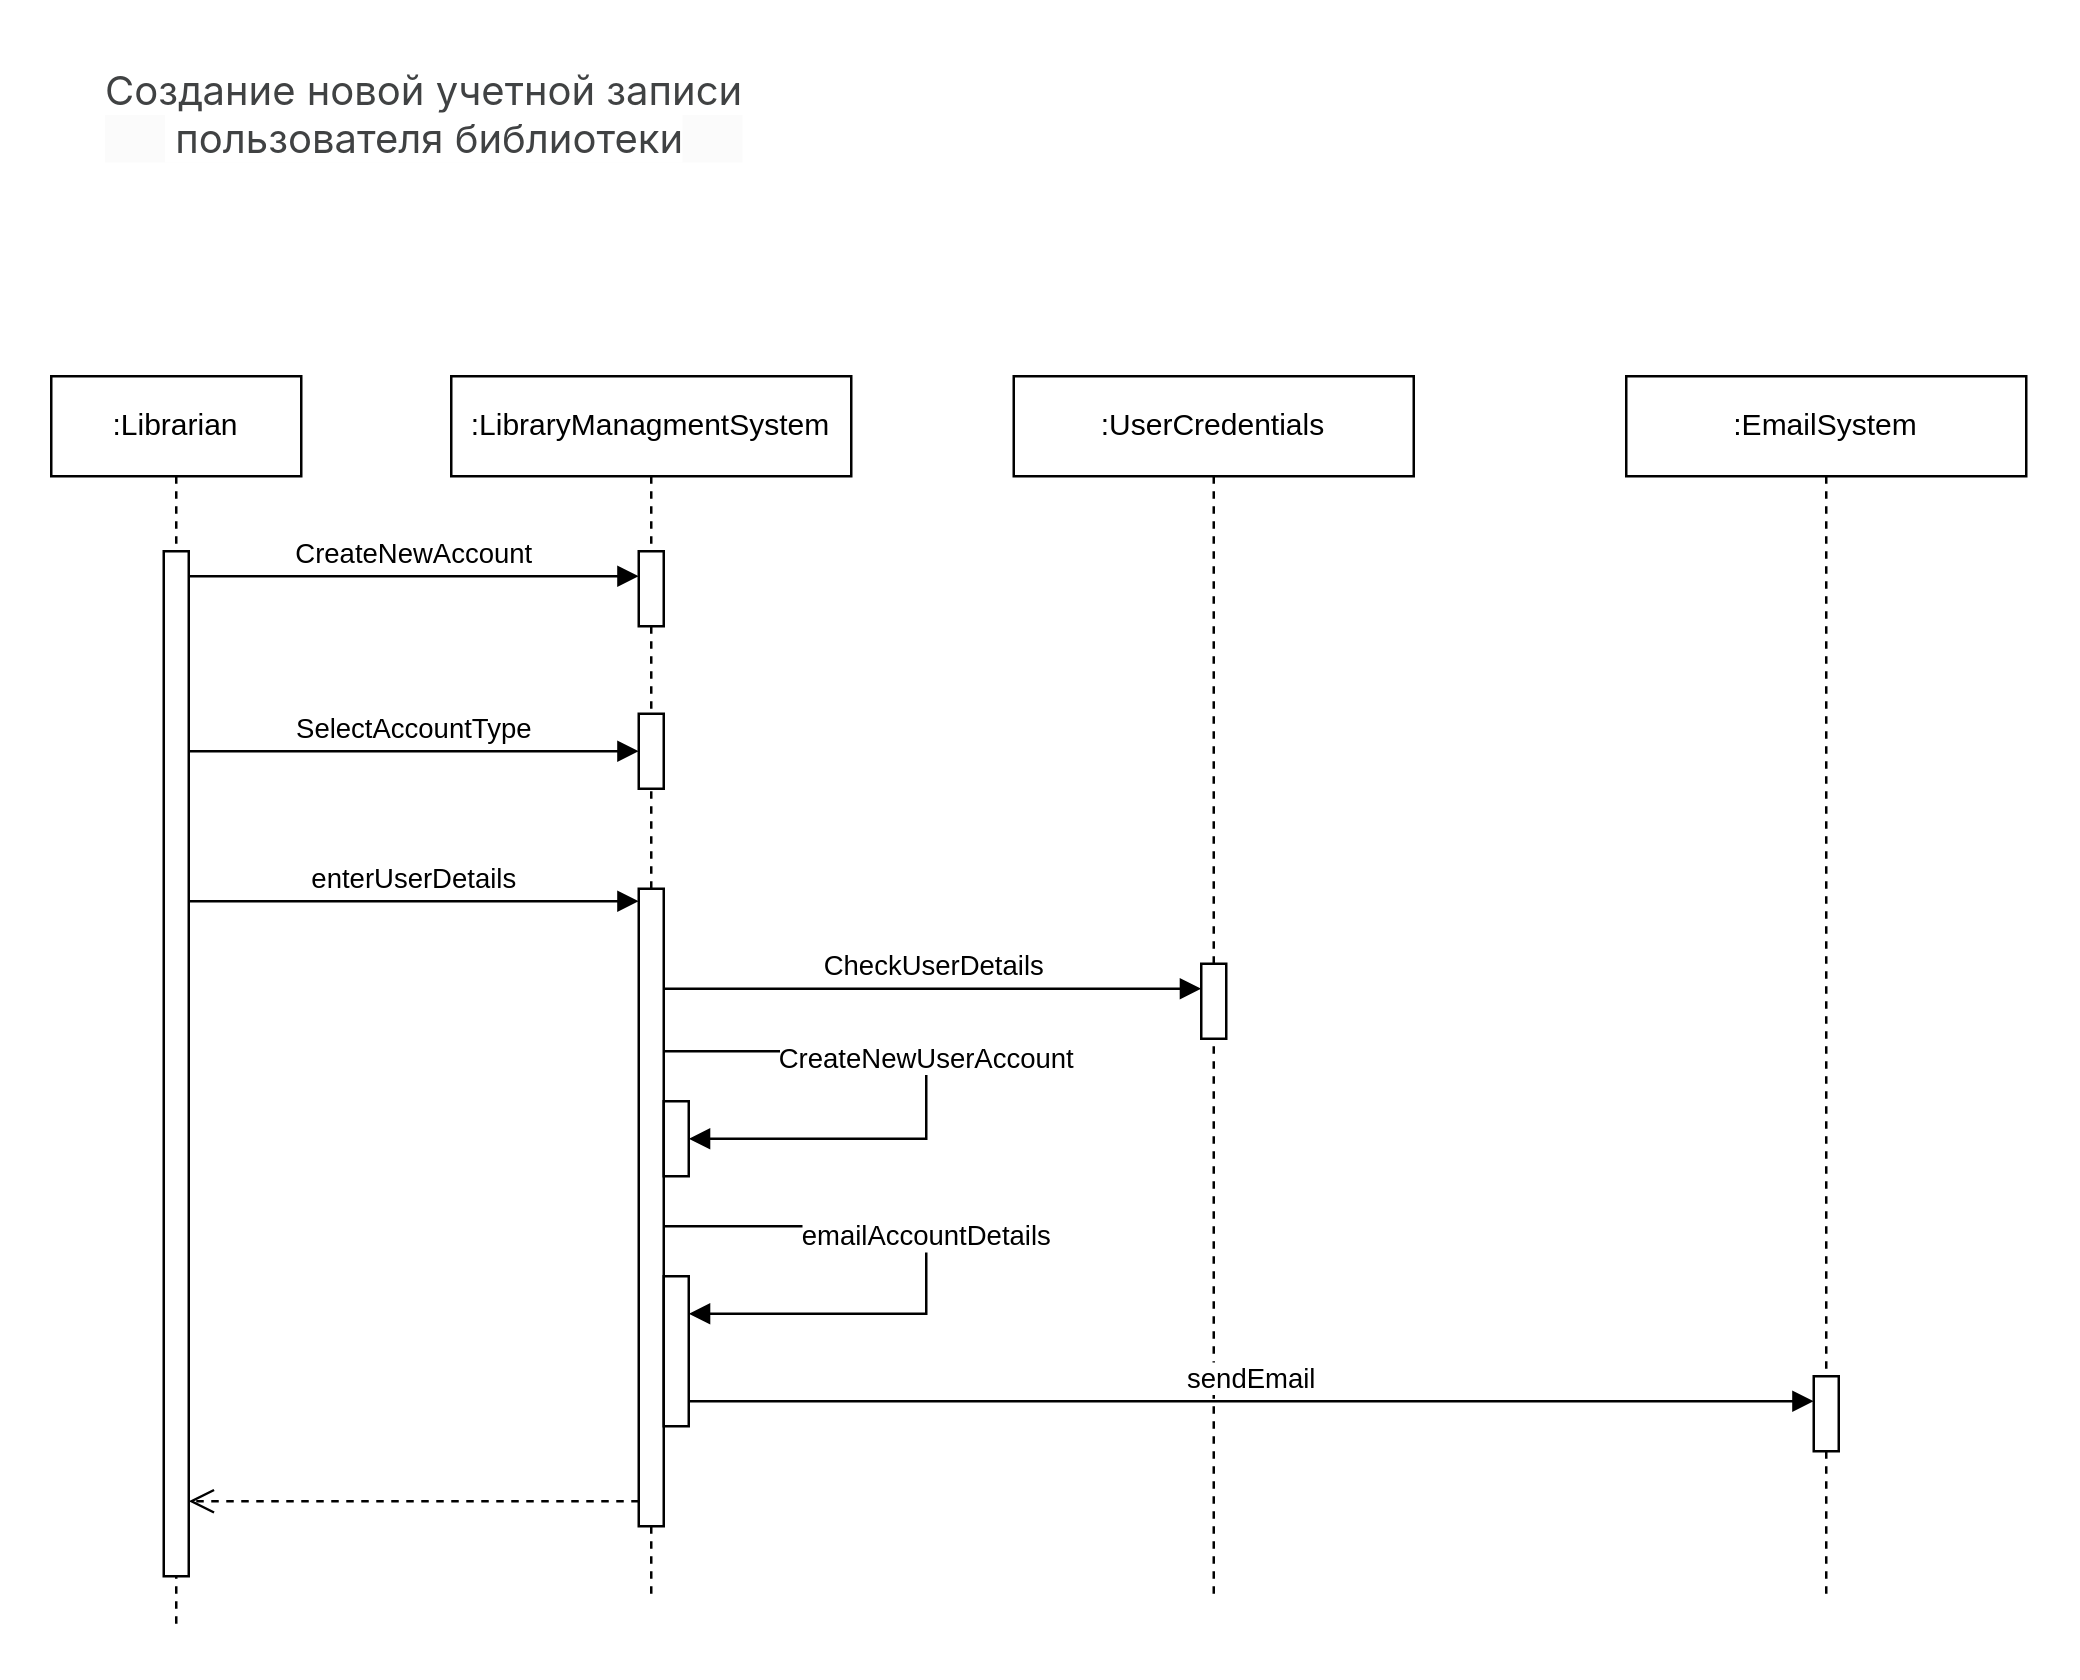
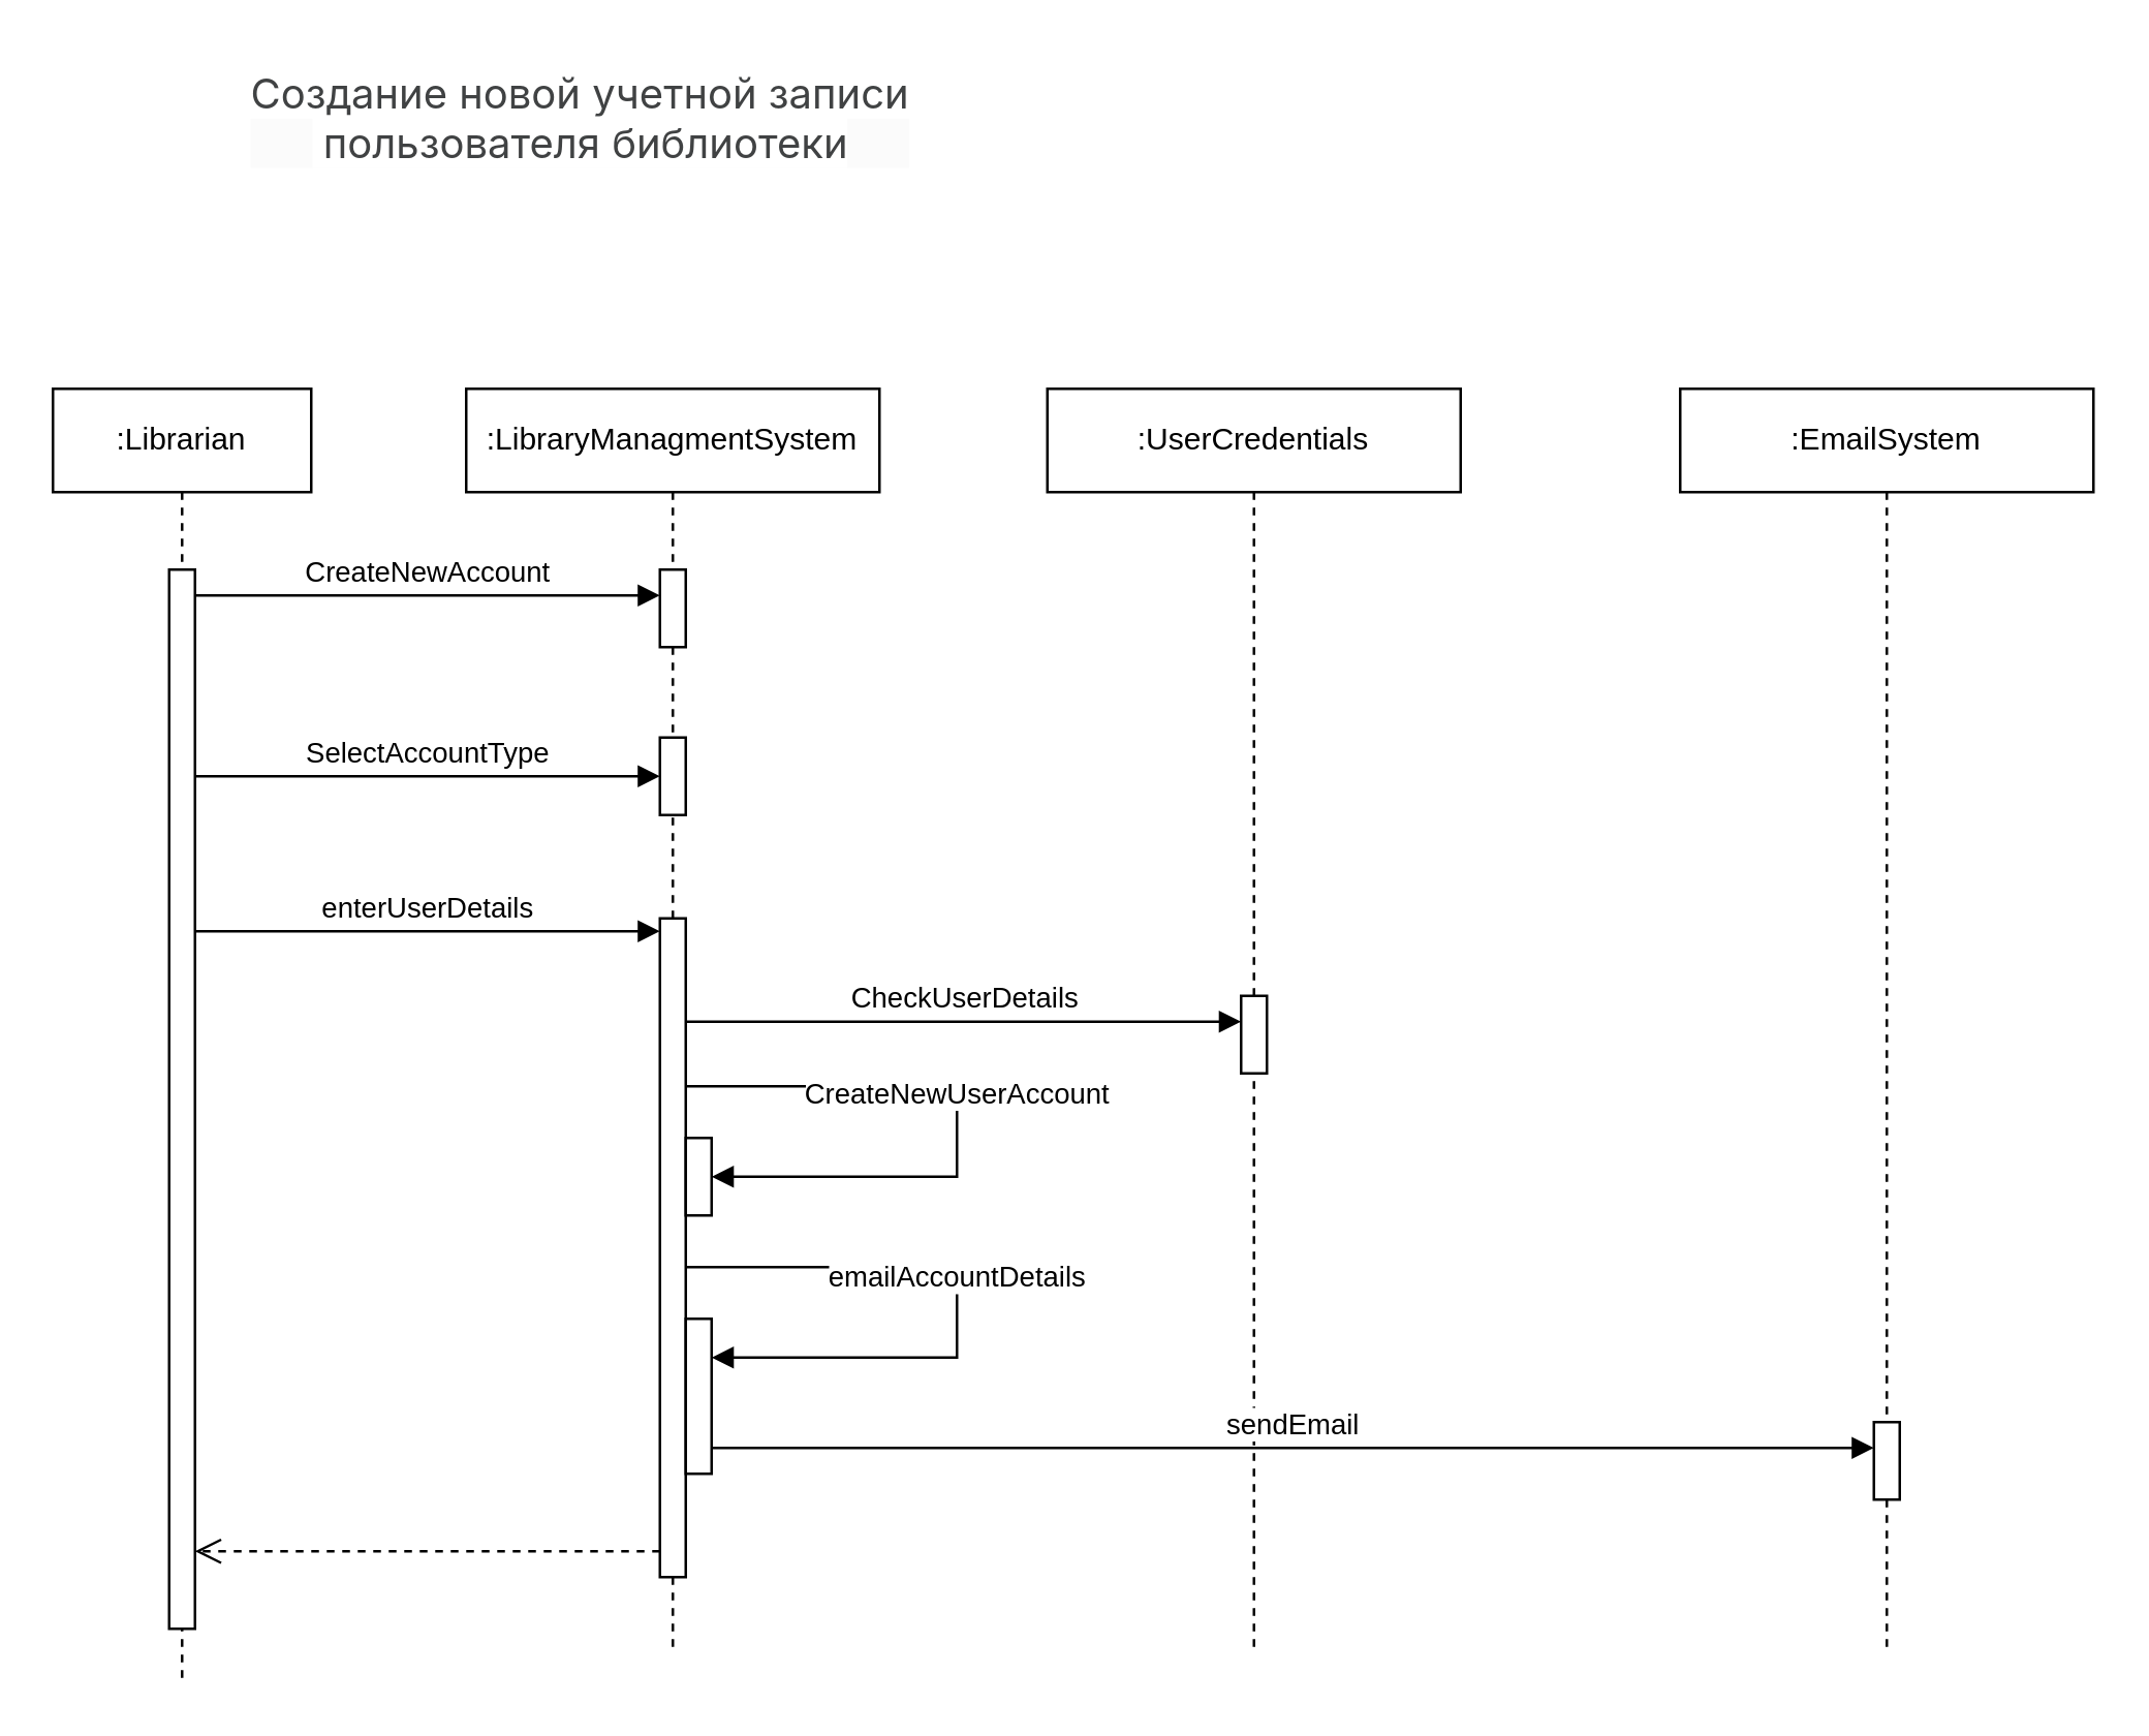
- <mxCell id="22" value="&lt;span style=&quot;font-style: normal; font-variant-ligatures: normal; font-variant-caps: normal; font-weight: 400; letter-spacing: normal; orphans: 2; text-indent: 0px; text-transform: none; widows: 2; word-spacing: 0px; -webkit-text-stroke-width: 0px; white-space: normal; text-decoration-thickness: initial; text-decoration-style: initial; text-decoration-color: initial; color: rgb(64, 66, 67); font-family: Inter, sans-serif; text-align: start; background-color: rgb(255, 255, 255); font-size: 16px;&quot;&gt;&lt;font style=&quot;font-size: 16px;&quot;&gt;Создание новой учетной записи&lt;/font&gt;&lt;/span&gt;&lt;div style=&quot;color: rgb(0, 0, 0); font-family: Helvetica; font-style: normal; font-variant-ligatures: normal; font-variant-caps: normal; font-weight: 400; letter-spacing: normal; orphans: 2; text-align: center; text-indent: 0px; text-transform: none; widows: 2; word-spacing: 0px; -webkit-text-stroke-width: 0px; white-space: nowrap; background-color: rgb(251, 251, 251); text-decoration-thickness: initial; text-decoration-style: initial; text-decoration-color: initial; font-size: 16px;&quot;&gt;&lt;span style=&quot;color: rgb(64, 66, 67); font-family: Inter, sans-serif; text-align: start; text-wrap: wrap; background-color: rgb(255, 255, 255);&quot;&gt;&lt;font style=&quot;font-size: 16px;&quot;&gt;&amp;nbsp;пользователя библиотеки&lt;/font&gt;&lt;/span&gt;&lt;/div&gt;" style="text;whiteSpace=wrap;html=1;" vertex="1" parent="1"><mxGeometry x="40" y="20" width="270" height="60" as="geometry" /></mxCell>
+ <mxCell id="22" value="&lt;span style=&quot;font-style: normal; font-variant-ligatures: normal; font-variant-caps: normal; font-weight: 400; letter-spacing: normal; orphans: 2; text-indent: 0px; text-transform: none; widows: 2; word-spacing: 0px; -webkit-text-stroke-width: 0px; white-space: normal; text-decoration-thickness: initial; text-decoration-style: initial; text-decoration-color: initial; color: rgb(64, 66, 67); font-family: Inter, sans-serif; text-align: start; background-color: rgb(255, 255, 255); font-size: 16px;&quot;&gt;&lt;font style=&quot;font-size: 16px;&quot;&gt;Создание новой учетной записи&lt;/font&gt;&lt;/span&gt;&lt;div style=&quot;color: rgb(0, 0, 0); font-family: Helvetica; font-style: normal; font-variant-ligatures: normal; font-variant-caps: normal; font-weight: 400; letter-spacing: normal; orphans: 2; text-align: center; text-indent: 0px; text-transform: none; widows: 2; word-spacing: 0px; -webkit-text-stroke-width: 0px; white-space: nowrap; background-color: rgb(251, 251, 251); text-decoration-thickness: initial; text-decoration-style: initial; text-decoration-color: initial; font-size: 16px;&quot;&gt;&lt;span style=&quot;color: rgb(64, 66, 67); font-family: Inter, sans-serif; text-align: start; text-wrap: wrap; background-color: rgb(255, 255, 255);&quot;&gt;&lt;font style=&quot;font-size: 16px;&quot;&gt;&amp;nbsp;пользователя библиотеки&lt;/font&gt;&lt;/span&gt;&lt;/div&gt;" style="text;whiteSpace=wrap;html=1;" vertex="1" parent="1"><mxGeometry x="95" y="20" width="270" height="60" as="geometry" /></mxCell>
